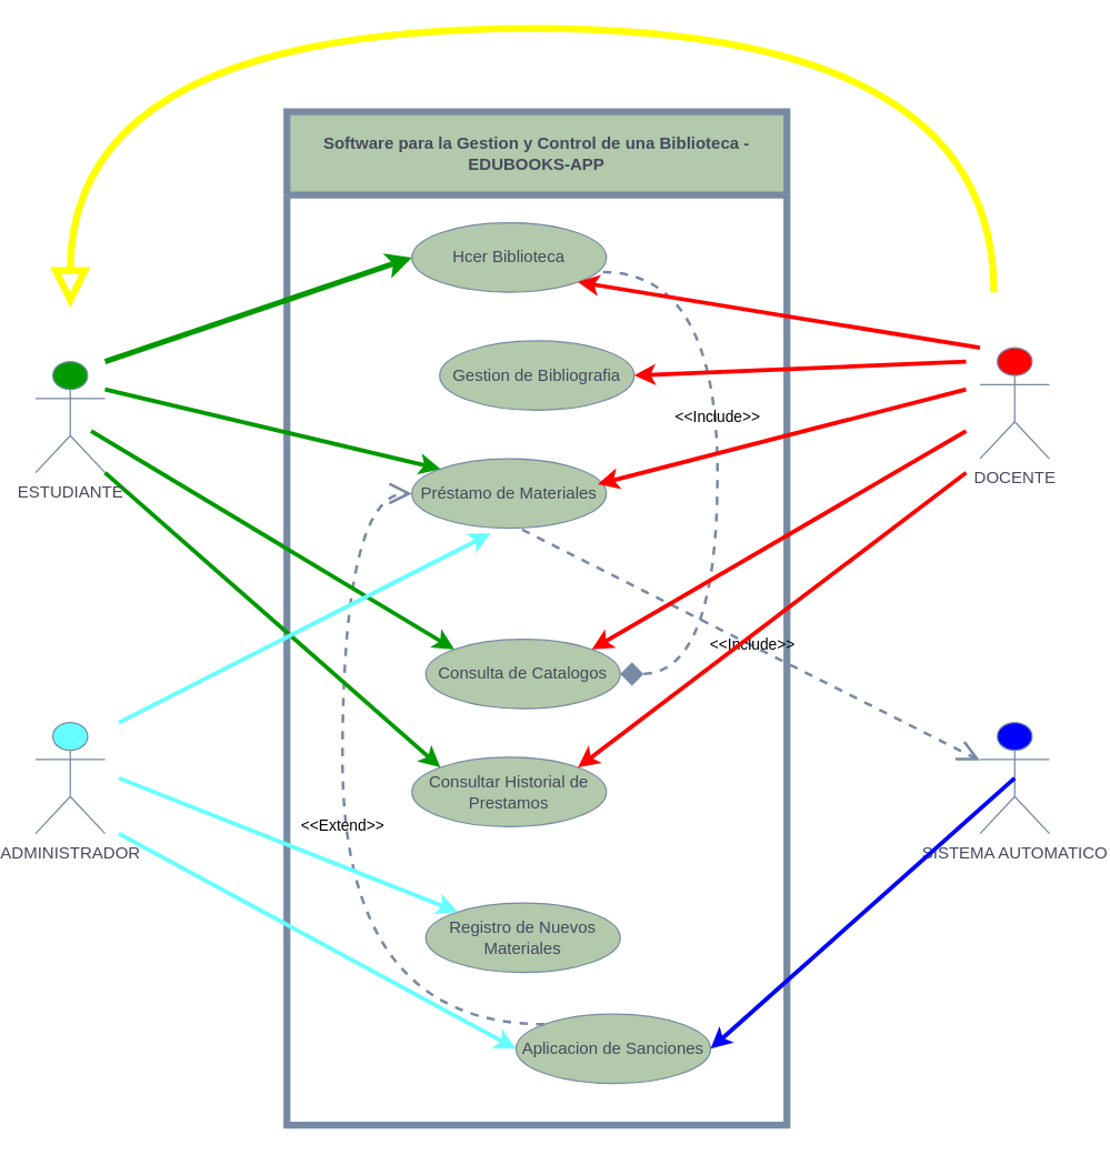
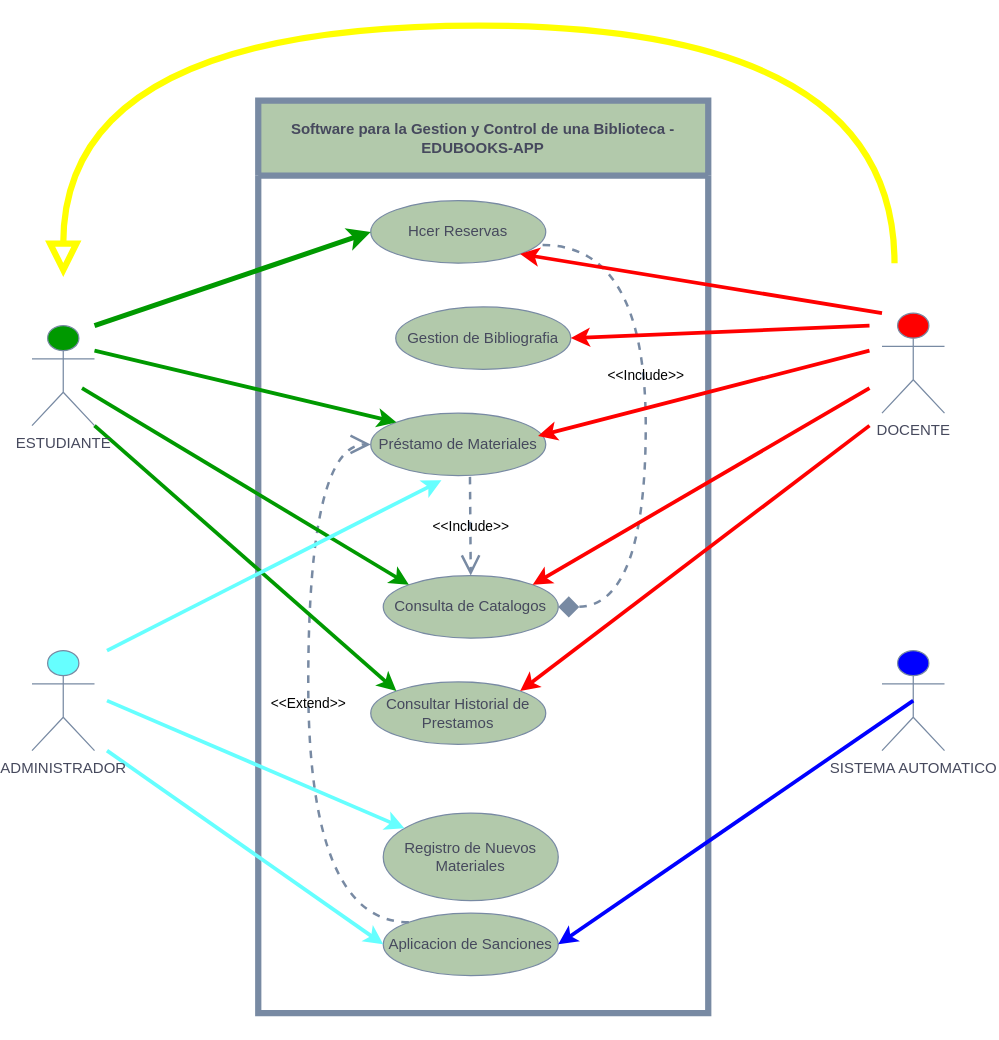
- <mxCell id="3" value="&lt;font style=&quot;vertical-align: inherit;&quot; dir=&quot;auto&quot;&gt;&lt;font style=&quot;vertical-align: inherit;&quot; dir=&quot;auto&quot;&gt;Hcer Biblioteca&lt;/font&gt;&lt;/font&gt;" style="ellipse;whiteSpace=wrap;html=1;labelBackgroundColor=none;fillColor=#B2C9AB;strokeColor=#788AA3;fontColor=#46495D;" vertex="1" parent="2"><mxGeometry x="90" y="80" width="140" height="50" as="geometry" /></mxCell>
+ <mxCell id="3" value="&lt;font style=&quot;vertical-align: inherit;&quot; dir=&quot;auto&quot;&gt;&lt;font style=&quot;vertical-align: inherit;&quot; dir=&quot;auto&quot;&gt;Hcer Reservas&lt;/font&gt;&lt;/font&gt;" style="ellipse;whiteSpace=wrap;html=1;labelBackgroundColor=none;fillColor=#B2C9AB;strokeColor=#788AA3;fontColor=#46495D;" vertex="1" parent="2"><mxGeometry x="90" y="80" width="140" height="50" as="geometry" /></mxCell>
- <mxCell id="11" value="&lt;font style=&quot;vertical-align: inherit;&quot; dir=&quot;auto&quot;&gt;&lt;font style=&quot;vertical-align: inherit;&quot; dir=&quot;auto&quot;&gt;&amp;lt;&amp;lt;Include&amp;gt;&amp;gt;&lt;/font&gt;&lt;/font&gt;" style="endArrow=open;endSize=12;dashed=1;html=1;rounded=0;exitX=0.567;exitY=1.02;exitDx=0;exitDy=0;exitPerimeter=0;labelBackgroundColor=none;strokeColor=#788AA3;fontColor=default;strokeWidth=2;" edge="1" parent="2" source="5" target="26"><mxGeometry width="160" relative="1" as="geometry"><mxPoint x="237" y="126" as="sourcePoint" /><mxPoint x="204" y="320" as="targetPoint" /></mxGeometry></mxCell>
+ <mxCell id="11" value="&lt;font style=&quot;vertical-align: inherit;&quot; dir=&quot;auto&quot;&gt;&lt;font style=&quot;vertical-align: inherit;&quot; dir=&quot;auto&quot;&gt;&amp;lt;&amp;lt;Include&amp;gt;&amp;gt;&lt;/font&gt;&lt;/font&gt;" style="endArrow=open;endSize=12;dashed=1;html=1;rounded=0;exitX=0.567;exitY=1.02;exitDx=0;exitDy=0;entryX=0.5;entryY=0;entryDx=0;entryDy=0;exitPerimeter=0;labelBackgroundColor=none;strokeColor=#788AA3;fontColor=default;strokeWidth=2;" edge="1" parent="2" source="5" target="6"><mxGeometry width="160" relative="1" as="geometry"><mxPoint x="237" y="126" as="sourcePoint" /><mxPoint x="204" y="320" as="targetPoint" /></mxGeometry></mxCell>
- <mxCell id="8" value="&lt;font style=&quot;vertical-align: inherit;&quot; dir=&quot;auto&quot;&gt;&lt;font style=&quot;vertical-align: inherit;&quot; dir=&quot;auto&quot;&gt;Registro de Nuevos Materiales&lt;/font&gt;&lt;/font&gt;" style="ellipse;whiteSpace=wrap;html=1;labelBackgroundColor=none;fillColor=#B2C9AB;strokeColor=#788AA3;fontColor=#46495D;" vertex="1" parent="2"><mxGeometry x="100" y="570" width="140" height="50" as="geometry" /></mxCell>
+ <mxCell id="8" value="&lt;font style=&quot;vertical-align: inherit;&quot; dir=&quot;auto&quot;&gt;&lt;font style=&quot;vertical-align: inherit;&quot; dir=&quot;auto&quot;&gt;Registro de Nuevos Materiales&lt;/font&gt;&lt;/font&gt;" style="ellipse;whiteSpace=wrap;html=1;labelBackgroundColor=none;fillColor=#B2C9AB;strokeColor=#788AA3;fontColor=#46495D;" vertex="1" parent="2"><mxGeometry x="100" y="570" width="140" height="70" as="geometry" /></mxCell>
- <mxCell id="9" value="&lt;font style=&quot;vertical-align: inherit;&quot; dir=&quot;auto&quot;&gt;&lt;font style=&quot;vertical-align: inherit;&quot; dir=&quot;auto&quot;&gt;Aplicacion de Sanciones&lt;/font&gt;&lt;/font&gt;" style="ellipse;whiteSpace=wrap;html=1;labelBackgroundColor=none;fillColor=#B2C9AB;strokeColor=#788AA3;fontColor=#46495D;" vertex="1" parent="2"><mxGeometry x="165" y="650" width="140" height="50" as="geometry" /></mxCell>
+ <mxCell id="9" value="&lt;font style=&quot;vertical-align: inherit;&quot; dir=&quot;auto&quot;&gt;&lt;font style=&quot;vertical-align: inherit;&quot; dir=&quot;auto&quot;&gt;Aplicacion de Sanciones&lt;/font&gt;&lt;/font&gt;" style="ellipse;whiteSpace=wrap;html=1;labelBackgroundColor=none;fillColor=#B2C9AB;strokeColor=#788AA3;fontColor=#46495D;" vertex="1" parent="2"><mxGeometry x="100" y="650" width="140" height="50" as="geometry" /></mxCell>
